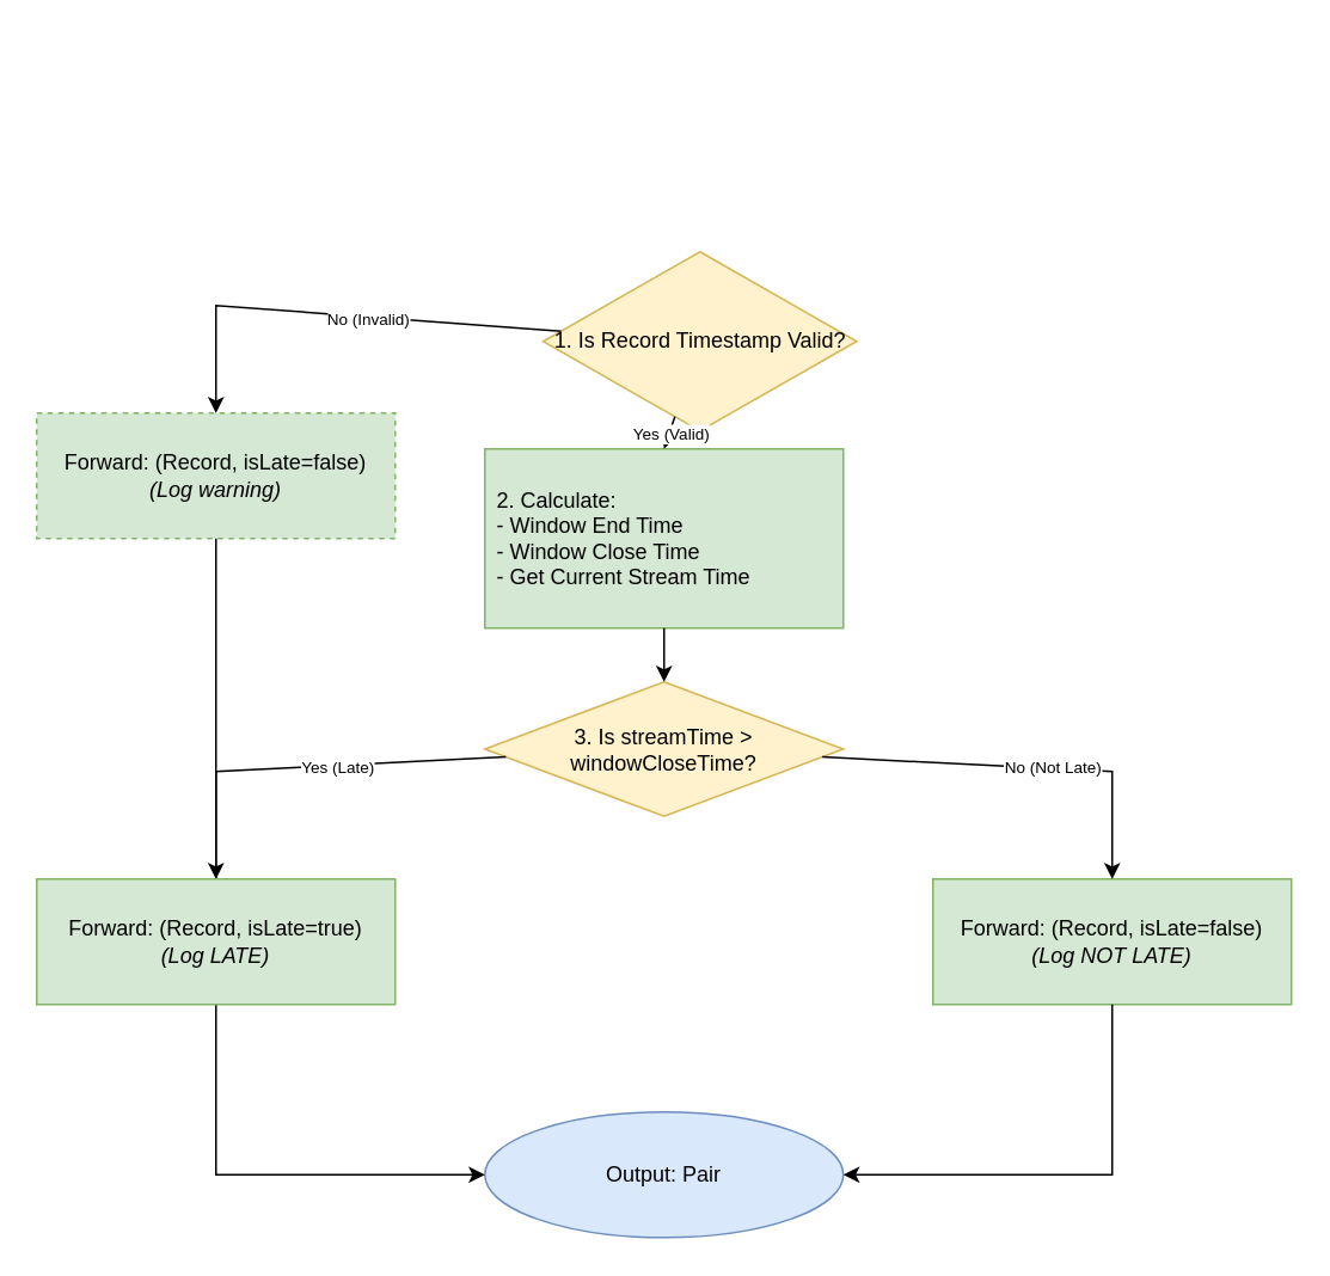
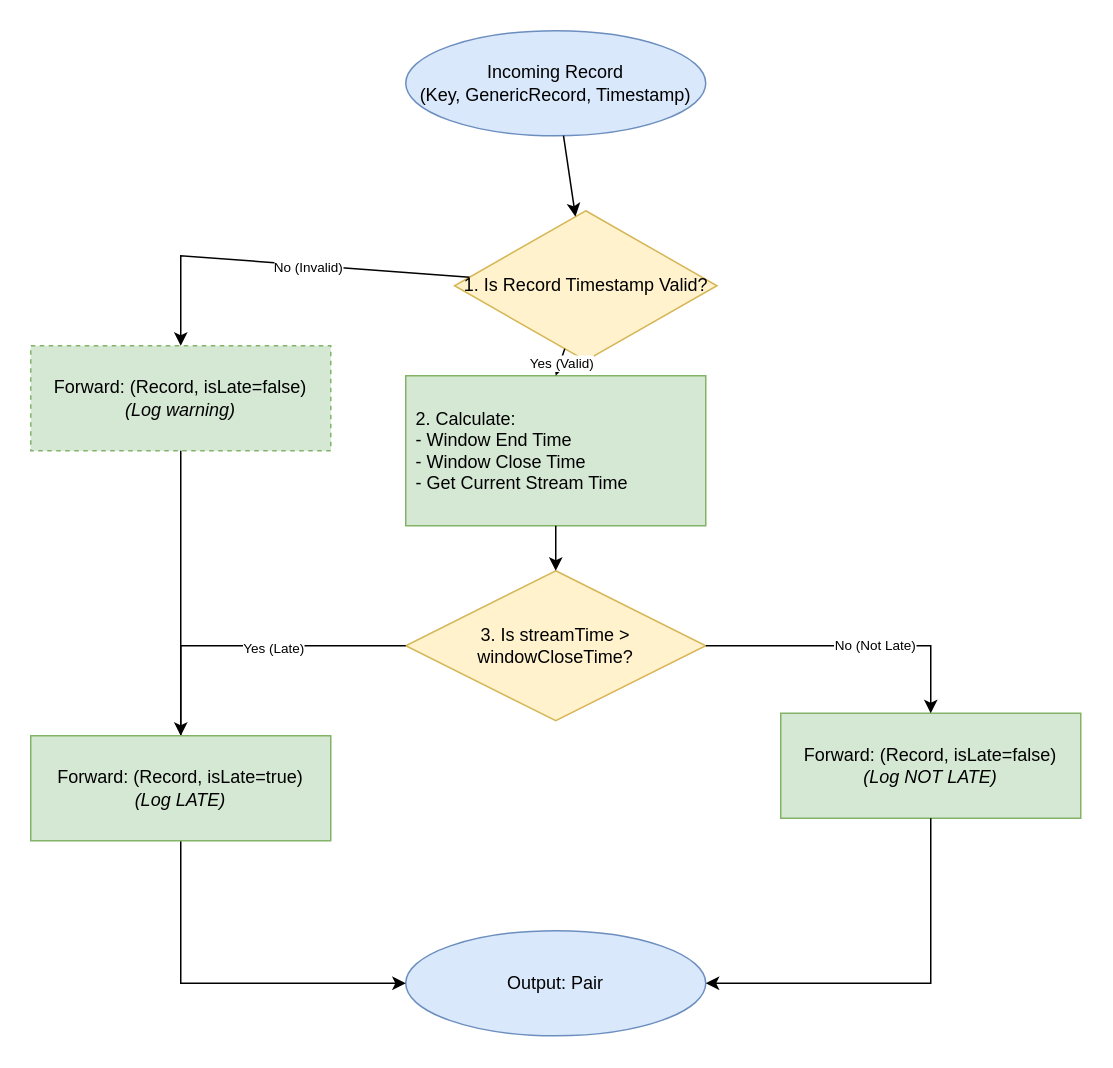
+ <mxCell id="2" value="Incoming Record&lt;br&gt;(Key, GenericRecord, Timestamp)" style="ellipse;whiteSpace=wrap;html=1;fillColor=#dae8fc;strokeColor=#6c8ebf;" parent="1" vertex="1"><mxGeometry x="270" y="20" width="200" height="70" as="geometry" /></mxCell>
+ <mxCell id="9" style="endArrow=classic;html=1;rounded=0;" parent="1" source="2" target="3" edge="1"><mxGeometry width="50" height="50" relative="1" as="geometry" /></mxCell>
- <mxCell id="6" value="3. Is streamTime &amp;gt; windowCloseTime?" style="rhombus;whiteSpace=wrap;html=1;fillColor=#fff2cc;strokeColor=#d6b656;" parent="1" vertex="1"><mxGeometry x="270" y="380" width="200" height="75" as="geometry" /></mxCell>
+ <mxCell id="6" value="3. Is streamTime &amp;gt; windowCloseTime?" style="rhombus;whiteSpace=wrap;html=1;fillColor=#fff2cc;strokeColor=#d6b656;" parent="1" vertex="1"><mxGeometry x="270" y="380" width="200" height="100" as="geometry" /></mxCell>
- <mxCell id="7" value="Forward: (Record, isLate=false)&lt;br&gt;&lt;i&gt;(Log NOT LATE)&lt;/i&gt;" style="rounded=0;whiteSpace=wrap;html=1;fillColor=#d5e8d4;strokeColor=#82b366;" parent="1" vertex="1"><mxGeometry x="520" y="490" width="200" height="70" as="geometry" /></mxCell>
+ <mxCell id="7" value="Forward: (Record, isLate=false)&lt;br&gt;&lt;i&gt;(Log NOT LATE)&lt;/i&gt;" style="rounded=0;whiteSpace=wrap;html=1;fillColor=#d5e8d4;strokeColor=#82b366;" parent="1" vertex="1"><mxGeometry x="520" y="475" width="200" height="70" as="geometry" /></mxCell>
